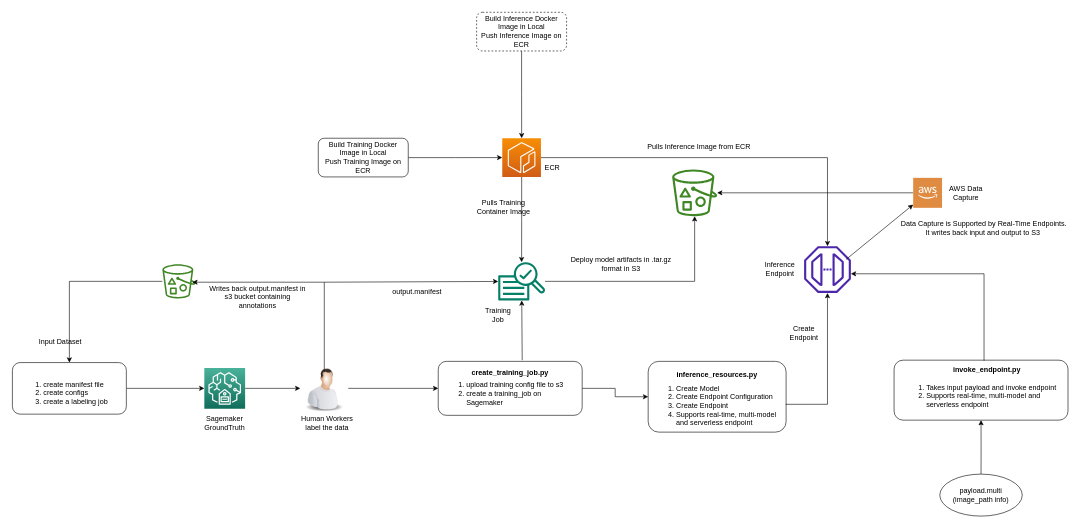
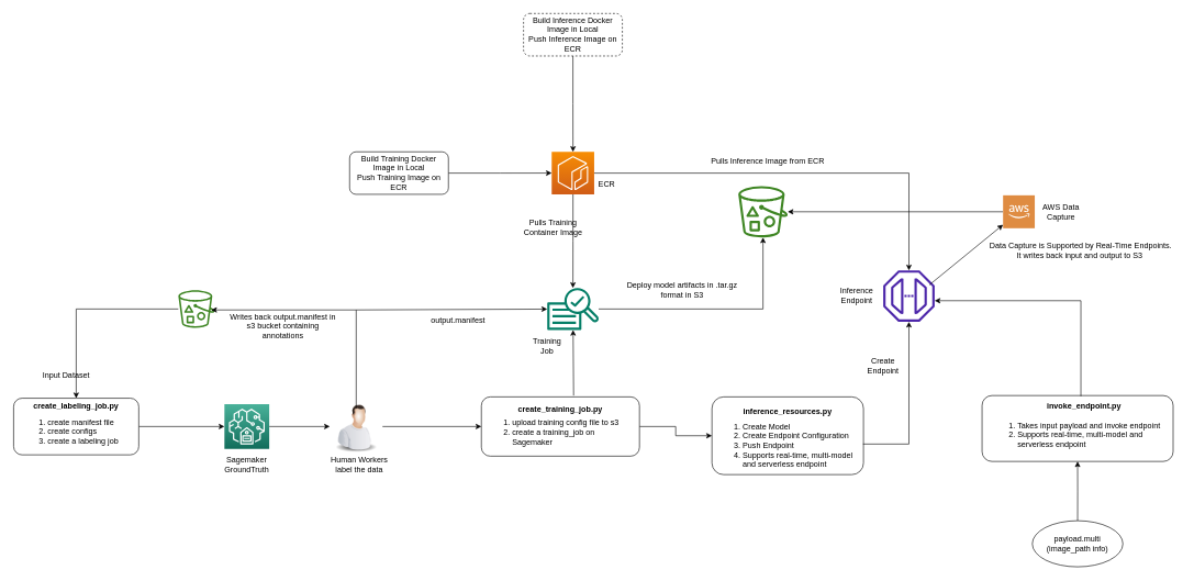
+ <mxCell id="9" value="&lt;b&gt;create_labeling_job.py&lt;/b&gt;" style="text;html=1;strokeColor=none;fillColor=none;align=center;verticalAlign=middle;whiteSpace=wrap;rounded=0;" vertex="1" parent="1"><mxGeometry x="30" y="604" width="170" height="26" as="geometry" /></mxCell>
- <mxCell id="39" value="&lt;ol&gt;&lt;li&gt;Create Model&lt;/li&gt;&lt;li&gt;Create Endpoint Configuration&lt;/li&gt;&lt;li&gt;Create Endpoint&lt;/li&gt;&lt;li&gt;Supports real-time, multi-model and serverless endpoint&lt;br&gt;&lt;/li&gt;&lt;/ol&gt;" style="text;html=1;strokeColor=none;fillColor=none;align=left;verticalAlign=middle;whiteSpace=wrap;rounded=0;" vertex="1" parent="1"><mxGeometry x="1085" y="631" width="220" height="90.5" as="geometry" /></mxCell>
+ <mxCell id="39" value="&lt;ol&gt;&lt;li&gt;Create Model&lt;/li&gt;&lt;li&gt;Create Endpoint Configuration&lt;/li&gt;&lt;li&gt;Push Endpoint&lt;/li&gt;&lt;li&gt;Supports real-time, multi-model and serverless endpoint&lt;br&gt;&lt;/li&gt;&lt;/ol&gt;" style="text;html=1;strokeColor=none;fillColor=none;align=left;verticalAlign=middle;whiteSpace=wrap;rounded=0;" vertex="1" parent="1"><mxGeometry x="1085" y="631" width="220" height="90.5" as="geometry" /></mxCell>
